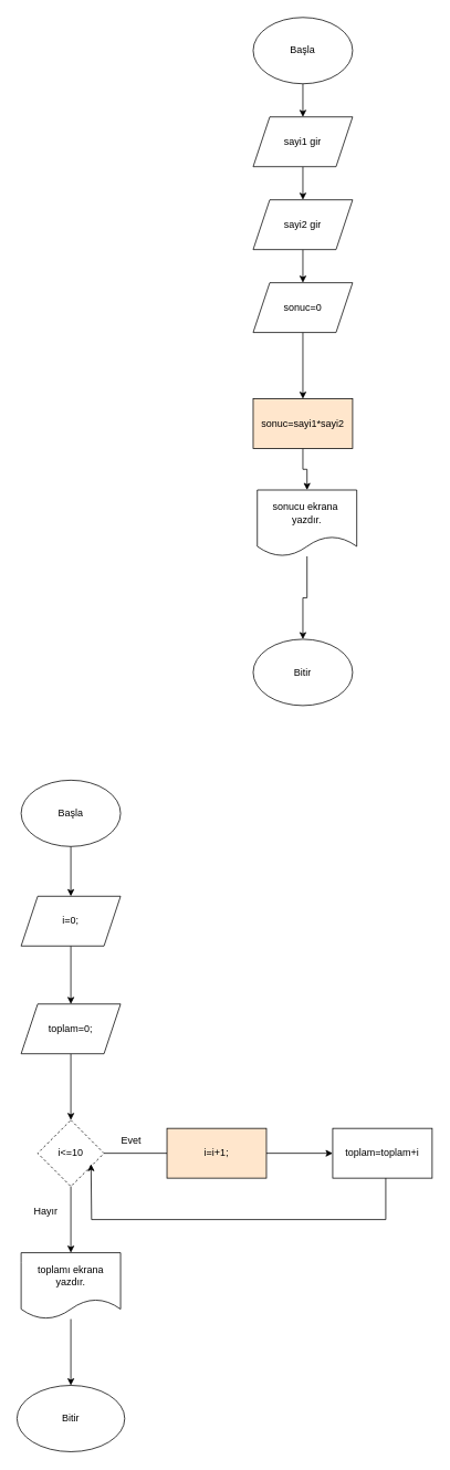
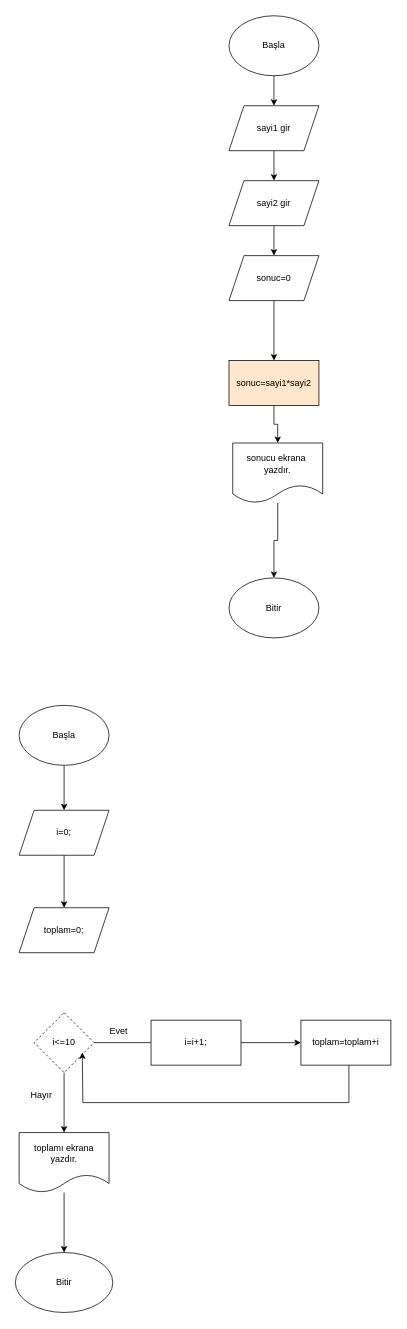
- <mxCell id="4" value="" style="edgeStyle=orthogonalEdgeStyle;rounded=0;orthogonalLoop=1;jettySize=auto;html=1;" edge="1" parent="1" source="5" target="10"><mxGeometry relative="1" as="geometry" /></mxCell>
- <mxCell id="12" value="i=i+1;" style="rounded=0;whiteSpace=wrap;html=1;fillColor=#ffe6cc;" vertex="1" parent="1"><mxGeometry x="201" y="1360" width="120" height="60" as="geometry" /></mxCell>
+ <mxCell id="12" value="i=i+1;" style="rounded=0;whiteSpace=wrap;html=1;" vertex="1" parent="1"><mxGeometry x="201" y="1360" width="120" height="60" as="geometry" /></mxCell>
